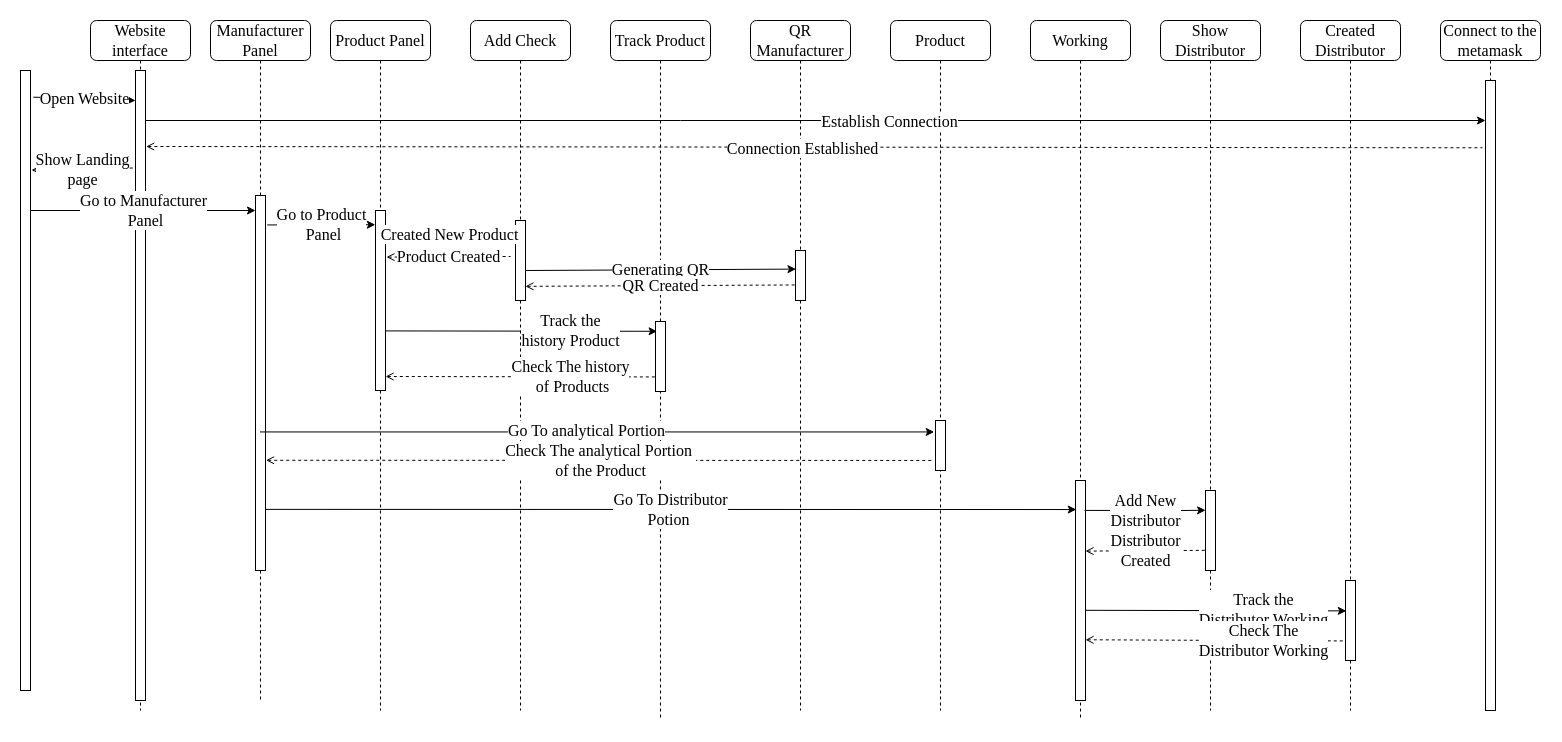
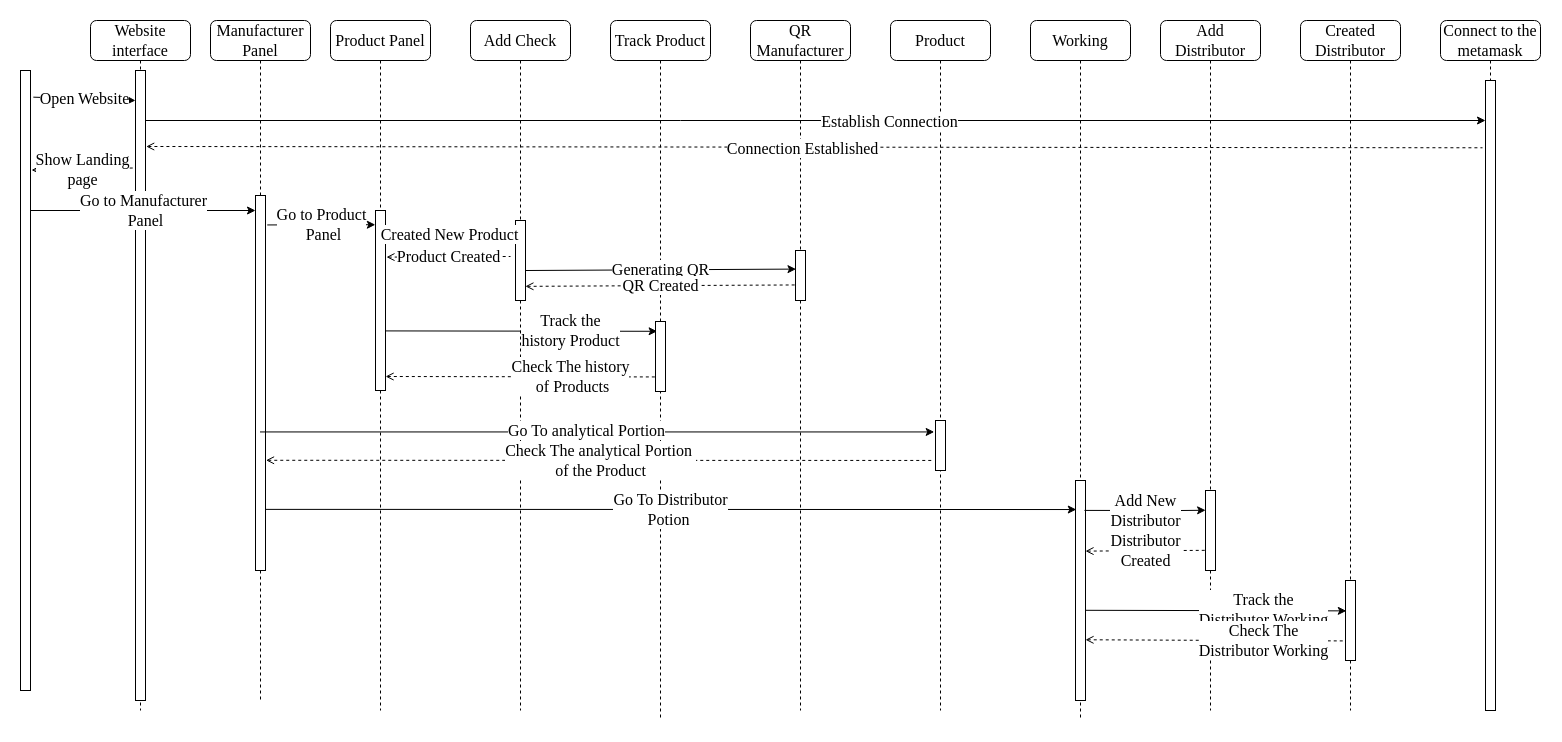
- <mxCell id="39" value="Show Distributor" style="shape=umlLifeline;perimeter=lifelinePerimeter;whiteSpace=wrap;html=1;container=1;collapsible=0;recursiveResize=0;outlineConnect=0;rounded=1;shadow=0;comic=0;labelBackgroundColor=none;strokeWidth=1;fontFamily=Times New Roman;fontSize=16;align=center;" parent="1" vertex="1"><mxGeometry x="1160" y="20" width="100" height="690" as="geometry" /></mxCell>
+ <mxCell id="39" value="Add Distributor" style="shape=umlLifeline;perimeter=lifelinePerimeter;whiteSpace=wrap;html=1;container=1;collapsible=0;recursiveResize=0;outlineConnect=0;rounded=1;shadow=0;comic=0;labelBackgroundColor=none;strokeWidth=1;fontFamily=Times New Roman;fontSize=16;align=center;" parent="1" vertex="1"><mxGeometry x="1160" y="20" width="100" height="690" as="geometry" /></mxCell>
